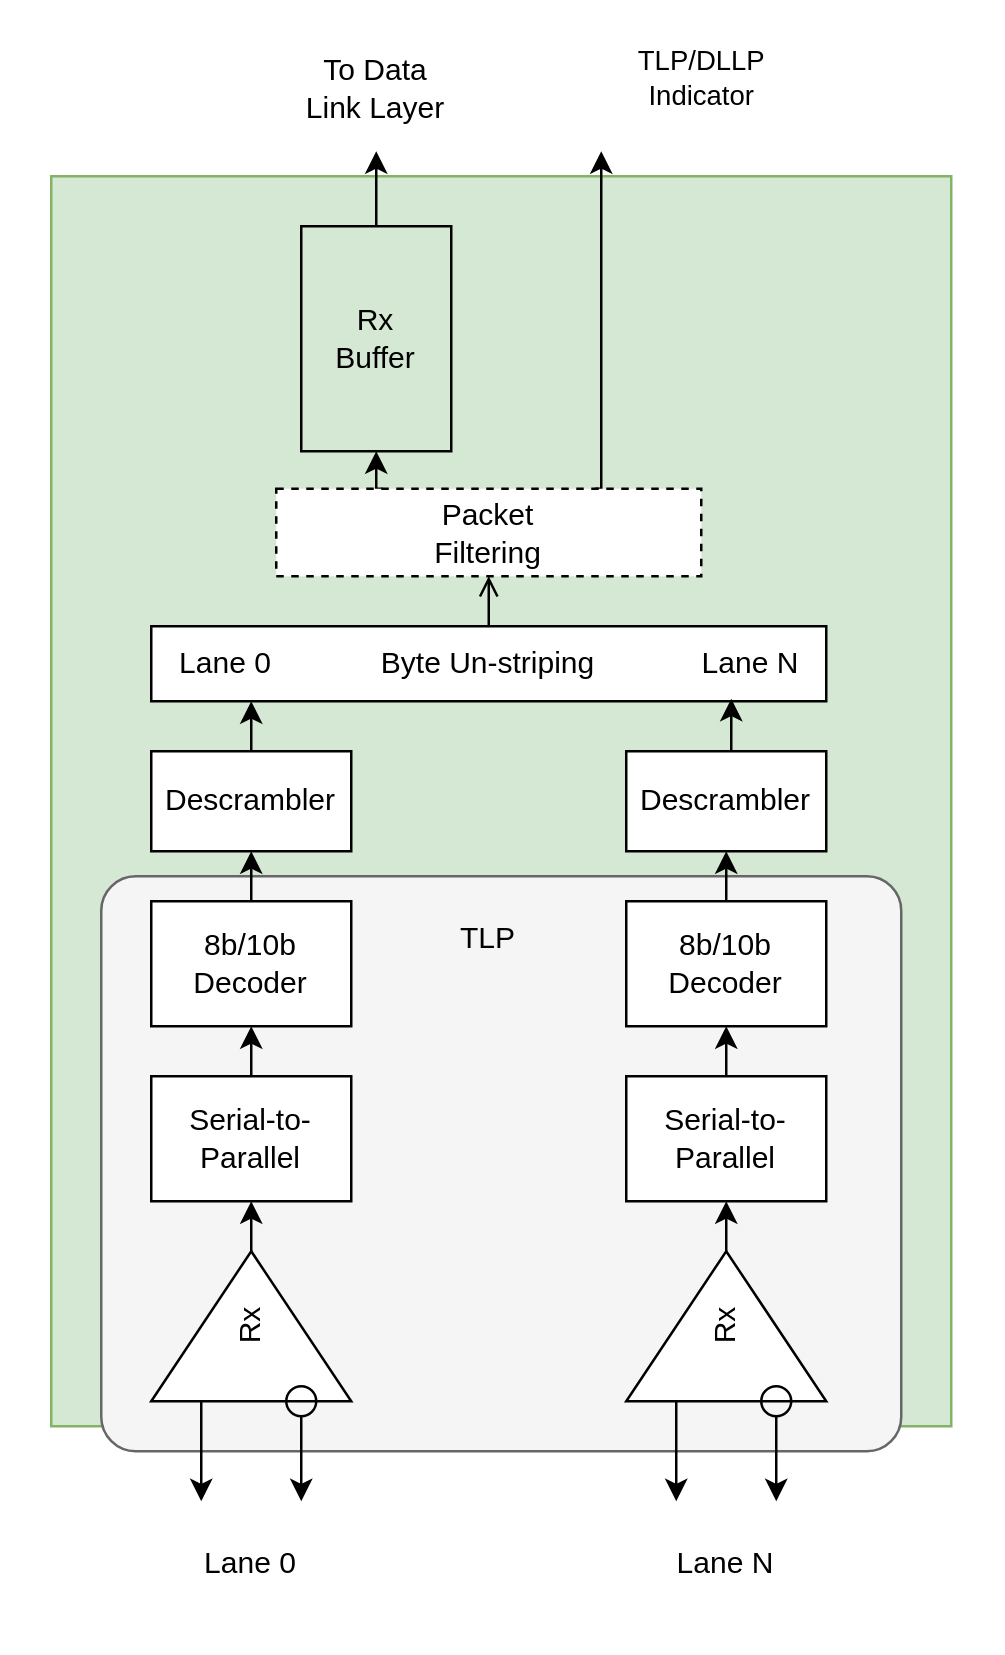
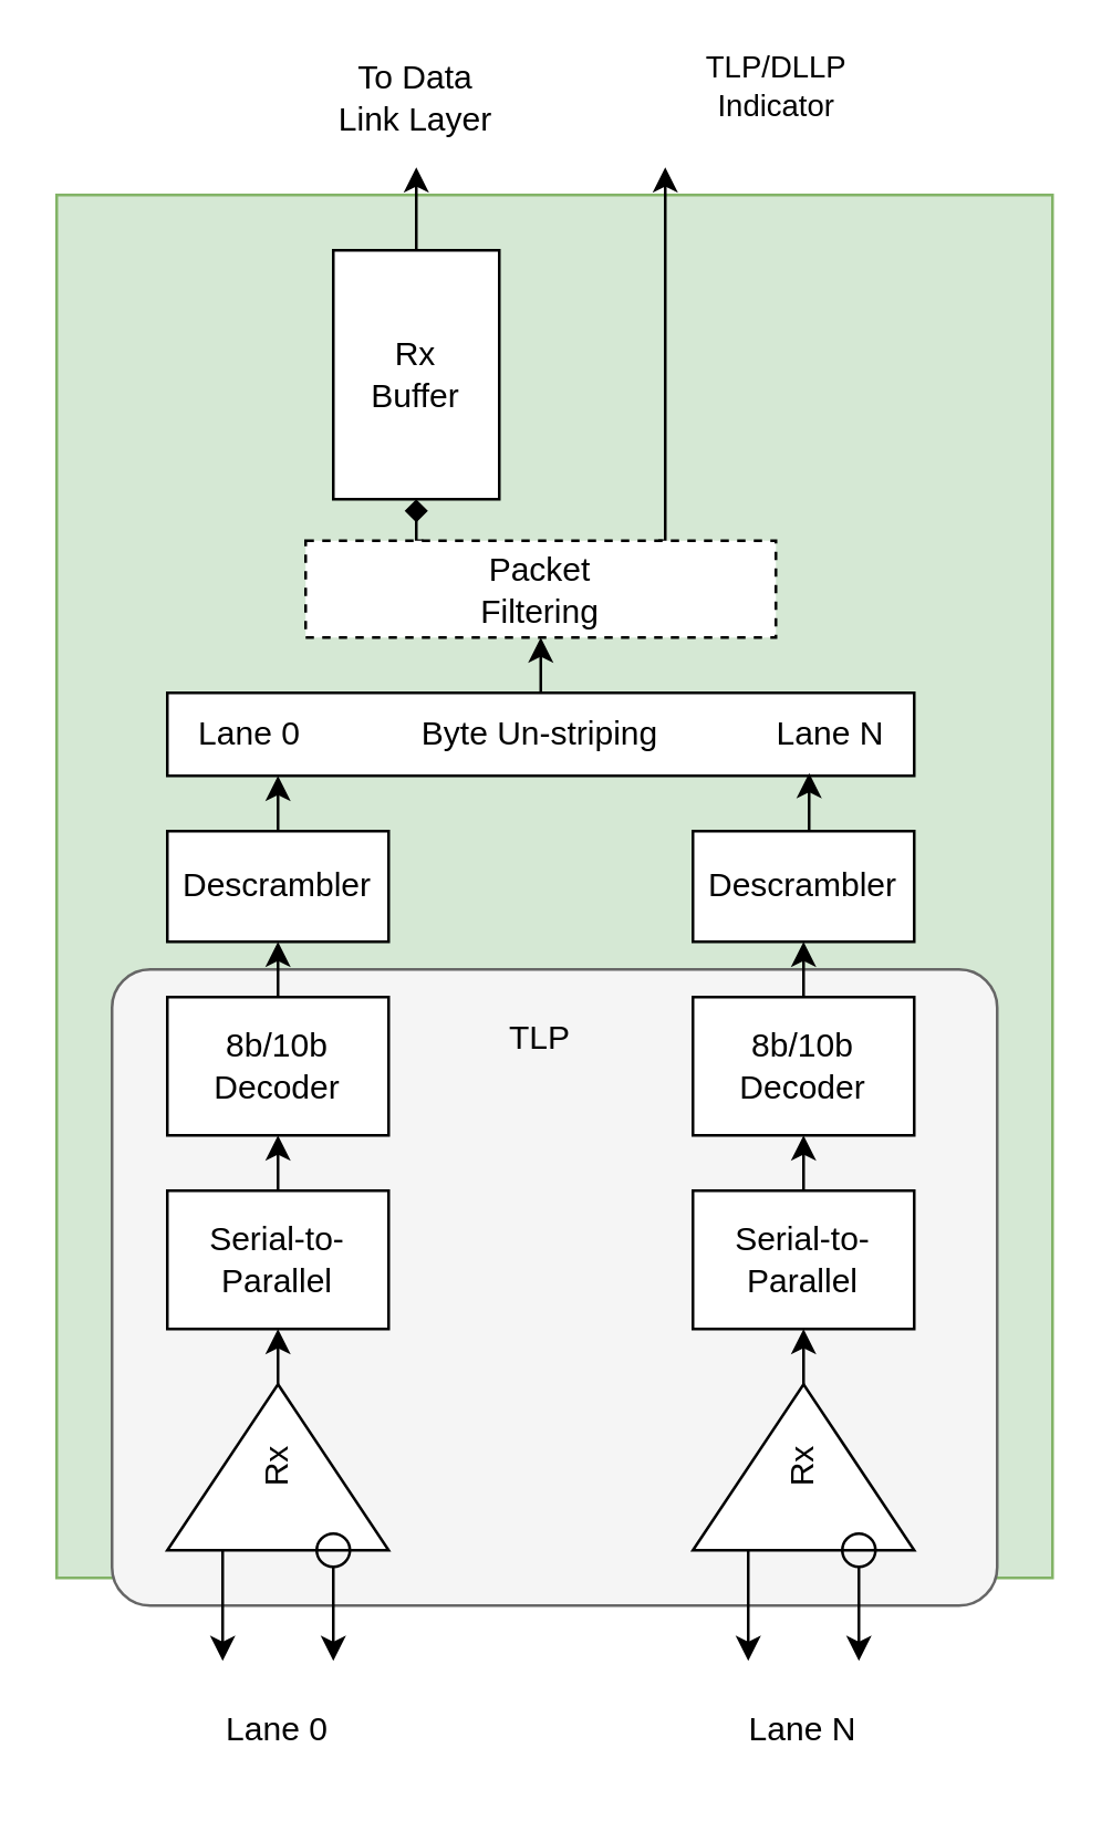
- <mxCell id="5" value="Rx&lt;br&gt;Buffer" style="rounded=0;whiteSpace=wrap;html=1;fillColor=#d5e8d4;" parent="1" vertex="1"><mxGeometry x="120" y="90" width="60" height="90" as="geometry" /></mxCell>
+ <mxCell id="5" value="Rx&lt;br&gt;Buffer" style="rounded=0;whiteSpace=wrap;html=1;" parent="1" vertex="1"><mxGeometry x="120" y="90" width="60" height="90" as="geometry" /></mxCell>
- <mxCell id="33" style="edgeStyle=orthogonalEdgeStyle;rounded=0;orthogonalLoop=1;jettySize=auto;html=1;exitX=0.25;exitY=0;exitDx=0;exitDy=0;entryX=0.5;entryY=1;entryDx=0;entryDy=0;startArrow=none;startFill=0;endArrow=classic;endFill=1;startSize=12;endSize=6;" parent="1" source="34" target="5" edge="1"><mxGeometry relative="1" as="geometry" /></mxCell>
+ <mxCell id="33" style="edgeStyle=orthogonalEdgeStyle;rounded=0;orthogonalLoop=1;jettySize=auto;html=1;exitX=0.25;exitY=0;exitDx=0;exitDy=0;entryX=0.5;entryY=1;entryDx=0;entryDy=0;startArrow=none;startFill=0;endArrow=diamond;endFill=1;startSize=12;endSize=6;" parent="1" source="34" target="5" edge="1"><mxGeometry relative="1" as="geometry" /></mxCell>
- <mxCell id="6" style="edgeStyle=orthogonalEdgeStyle;rounded=0;orthogonalLoop=1;jettySize=auto;html=1;exitX=0.5;exitY=0;exitDx=0;exitDy=0;entryX=0.5;entryY=1;entryDx=0;entryDy=0;startArrow=none;startFill=0;endArrow=open;endFill=1;startSize=12;endSize=6;" parent="1" source="7" target="34" edge="1"><mxGeometry relative="1" as="geometry" /></mxCell>
+ <mxCell id="6" style="edgeStyle=orthogonalEdgeStyle;rounded=0;orthogonalLoop=1;jettySize=auto;html=1;exitX=0.5;exitY=0;exitDx=0;exitDy=0;entryX=0.5;entryY=1;entryDx=0;entryDy=0;startArrow=none;startFill=0;endArrow=classic;endFill=1;startSize=12;endSize=6;" parent="1" source="7" target="34" edge="1"><mxGeometry relative="1" as="geometry" /></mxCell>
